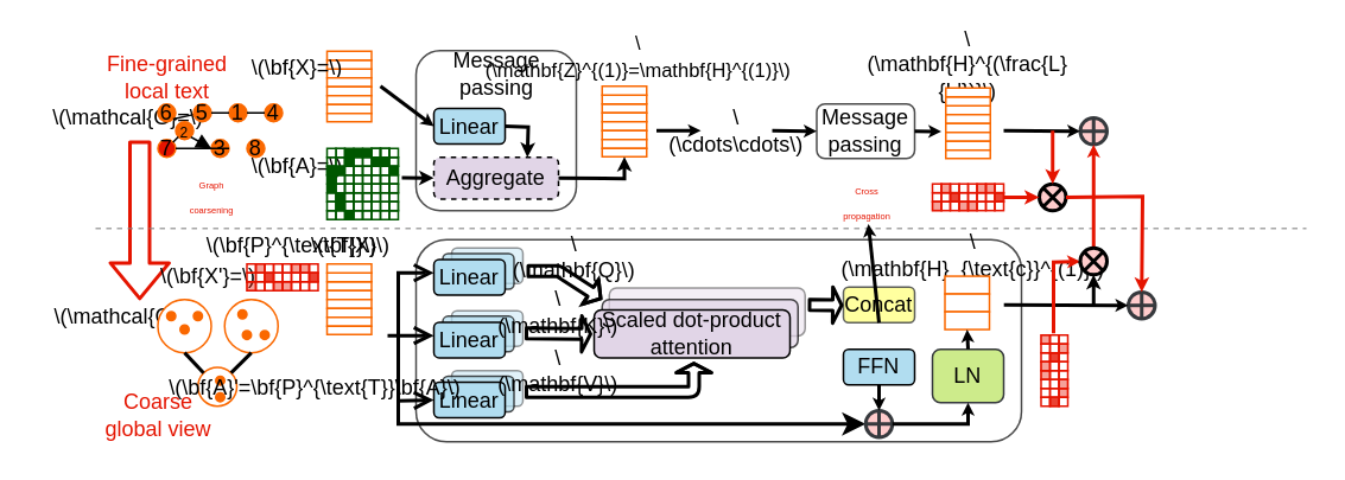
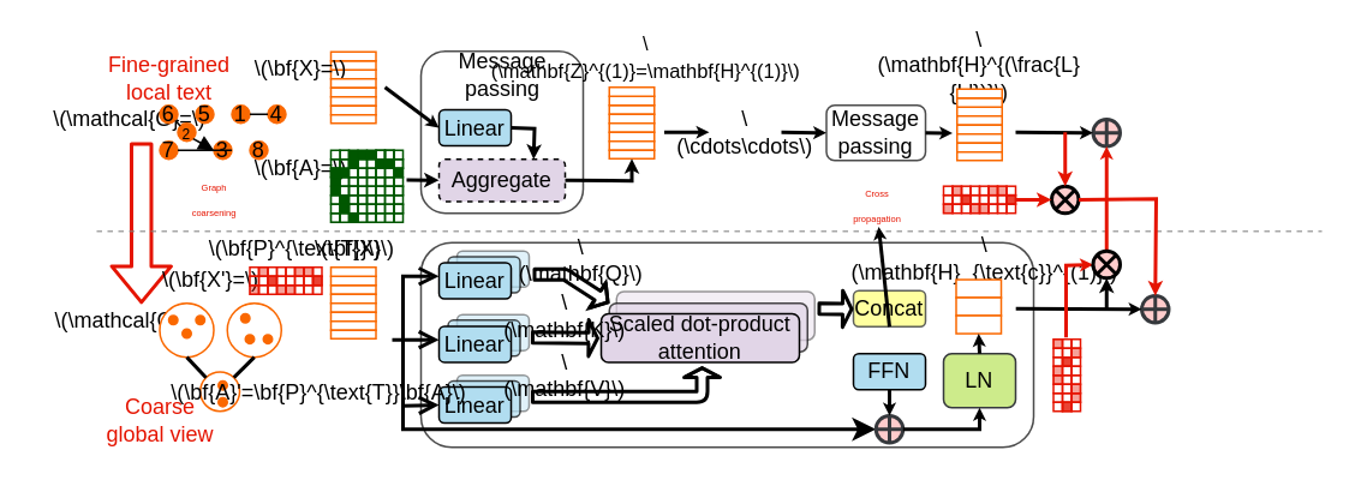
- <mxCell id="21" value="" style="endArrow=none;html=1;exitX=1;exitY=0.5;exitDx=0;exitDy=0;entryX=0;entryY=0.5;entryDx=0;entryDy=0;" parent="1" source="19" target="17" edge="1"><mxGeometry width="50" height="50" relative="1" as="geometry"><mxPoint x="198" y="230" as="sourcePoint" /><mxPoint x="208" y="230" as="targetPoint" /></mxGeometry></mxCell>
- <mxCell id="11" value="" style="endArrow=none;html=1;exitX=1;exitY=1;exitDx=0;exitDy=0;" parent="1" source="10" target="19" edge="1"><mxGeometry width="50" height="50" relative="1" as="geometry"><mxPoint x="128" y="48" as="sourcePoint" /><mxPoint x="113" y="73" as="targetPoint" /></mxGeometry></mxCell>
+ <mxCell id="11" value="" style="endArrow=none;html=1;entryX=0;entryY=0;entryDx=0;entryDy=0;exitX=1;exitY=1;exitDx=0;exitDy=0;" parent="1" source="10" target="9" edge="1"><mxGeometry width="50" height="50" relative="1" as="geometry"><mxPoint x="128" y="48" as="sourcePoint" /><mxPoint x="113" y="73" as="targetPoint" /></mxGeometry></mxCell>
- <mxCell id="12" value="" style="endArrow=none;html=1;exitX=1;exitY=0;exitDx=0;exitDy=0;entryX=0;entryY=1;entryDx=0;entryDy=0;" parent="1" source="8" target="9" edge="1"><mxGeometry width="50" height="50" relative="1" as="geometry"><mxPoint x="148" y="250" as="sourcePoint" /><mxPoint x="158" y="250" as="targetPoint" /></mxGeometry></mxCell>
- <mxCell id="8" value="7" style="ellipse;whiteSpace=wrap;html=1;aspect=fixed;fillColor=#e51400;fontColor=#000000;strokeColor=#FA6800;" parent="1" vertex="1"><mxGeometry x="88" y="78" width="10" height="10" as="geometry" /></mxCell>
+ <mxCell id="8" value="7" style="ellipse;whiteSpace=wrap;html=1;aspect=fixed;fillColor=#fa6800;fontColor=#000000;strokeColor=#FA6800;" parent="1" vertex="1"><mxGeometry x="88" y="78" width="10" height="10" as="geometry" /></mxCell>
